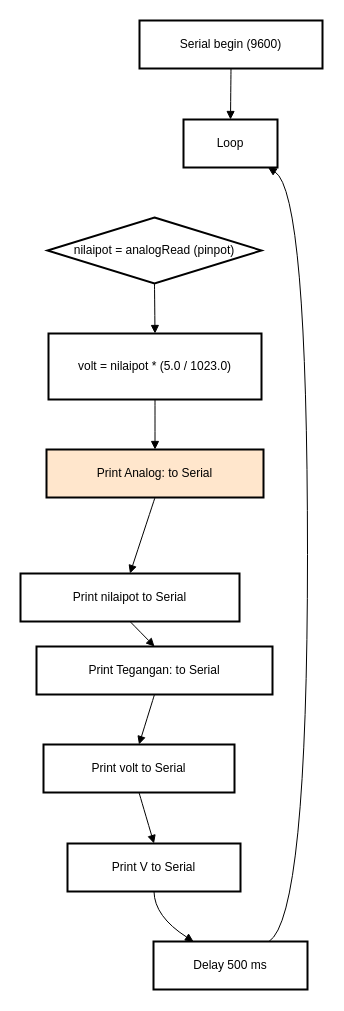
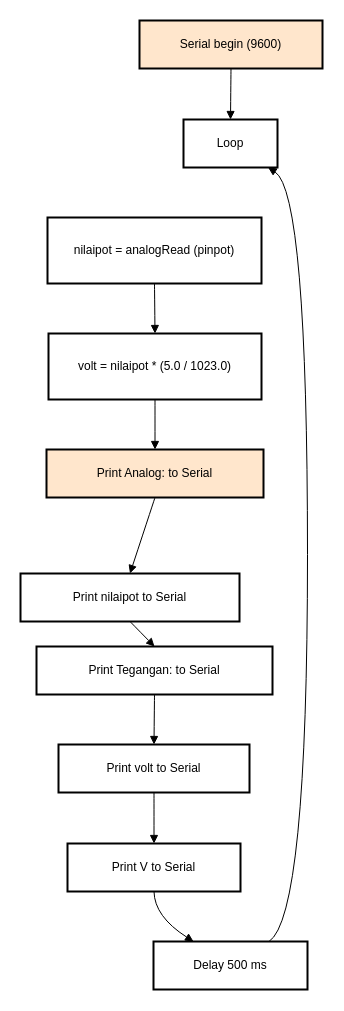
- <mxCell id="2" value="Serial begin (9600)" style="whiteSpace=wrap;strokeWidth=2;" vertex="1" parent="1"><mxGeometry x="139" y="20" width="183" height="48" as="geometry" /></mxCell>
+ <mxCell id="2" value="Serial begin (9600)" style="whiteSpace=wrap;strokeWidth=2;fillColor=#ffe6cc;" vertex="1" parent="1"><mxGeometry x="139" y="20" width="183" height="48" as="geometry" /></mxCell>
- <mxCell id="4" value="nilaipot = analogRead (pinpot)" style="rhombus;whiteSpace=wrap;strokeWidth=2;" vertex="1" parent="1"><mxGeometry x="47" y="217" width="214" height="66" as="geometry" /></mxCell>
+ <mxCell id="4" value="nilaipot = analogRead (pinpot)" style="whiteSpace=wrap;strokeWidth=2;" vertex="1" parent="1"><mxGeometry x="47" y="217" width="214" height="66" as="geometry" /></mxCell>
- <mxCell id="9" value="Print volt to Serial" style="whiteSpace=wrap;strokeWidth=2;" vertex="1" parent="1"><mxGeometry x="43" y="744" width="191" height="48" as="geometry" /></mxCell>
+ <mxCell id="9" value="Print volt to Serial" style="whiteSpace=wrap;strokeWidth=2;" vertex="1" parent="1"><mxGeometry x="58" y="744" width="191" height="48" as="geometry" /></mxCell>
